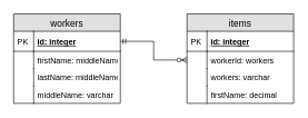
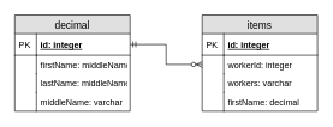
- <mxCell id="2" value="workers" style="swimlane;fontStyle=0;childLayout=stackLayout;horizontal=1;startSize=26;fillColor=#e0e0e0;horizontalStack=0;resizeParent=1;resizeParentMax=0;resizeLast=0;collapsible=1;marginBottom=0;swimlaneFillColor=#ffffff;align=center;fontSize=14;" vertex="1" parent="1"><mxGeometry x="20" y="20" width="160" height="134" as="geometry" /></mxCell>
+ <mxCell id="2" value="decimal" style="swimlane;fontStyle=0;childLayout=stackLayout;horizontal=1;startSize=26;fillColor=#e0e0e0;horizontalStack=0;resizeParent=1;resizeParentMax=0;resizeLast=0;collapsible=1;marginBottom=0;swimlaneFillColor=#ffffff;align=center;fontSize=14;" vertex="1" parent="1"><mxGeometry x="20" y="20" width="160" height="134" as="geometry" /></mxCell>
- <mxCell id="14" value="workerId: workers" style="shape=partialRectangle;top=0;left=0;right=0;bottom=0;align=left;verticalAlign=top;fillColor=none;spacingLeft=34;spacingRight=4;overflow=hidden;rotatable=0;points=[[0,0.5],[1,0.5]];portConstraint=eastwest;dropTarget=0;fontSize=12;" vertex="1" parent="11"><mxGeometry y="56" width="160" height="26" as="geometry" /></mxCell>
+ <mxCell id="14" value="workerId: integer" style="shape=partialRectangle;top=0;left=0;right=0;bottom=0;align=left;verticalAlign=top;fillColor=none;spacingLeft=34;spacingRight=4;overflow=hidden;rotatable=0;points=[[0,0.5],[1,0.5]];portConstraint=eastwest;dropTarget=0;fontSize=12;" vertex="1" parent="11"><mxGeometry y="56" width="160" height="26" as="geometry" /></mxCell>
